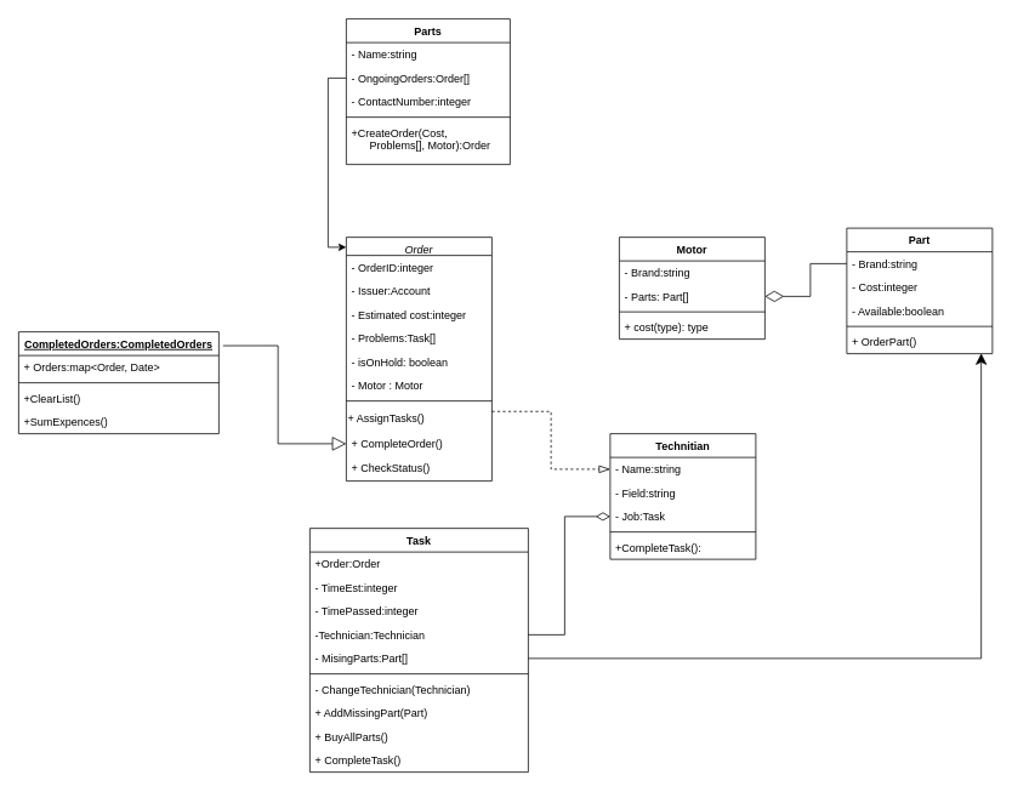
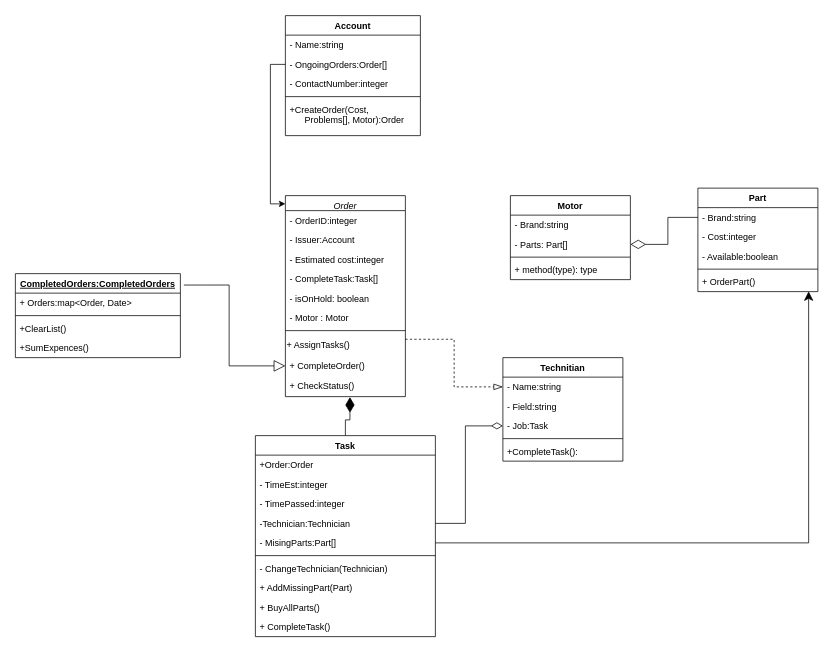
- <mxCell id="52" value="Parts" style="swimlane;fontStyle=1;align=center;verticalAlign=top;childLayout=stackLayout;horizontal=1;startSize=26;horizontalStack=0;resizeParent=1;resizeParentMax=0;resizeLast=0;collapsible=1;marginBottom=0;" vertex="1" parent="1"><mxGeometry x="380" y="20" width="180" height="160" as="geometry" /></mxCell>
+ <mxCell id="52" value="Account" style="swimlane;fontStyle=1;align=center;verticalAlign=top;childLayout=stackLayout;horizontal=1;startSize=26;horizontalStack=0;resizeParent=1;resizeParentMax=0;resizeLast=0;collapsible=1;marginBottom=0;" vertex="1" parent="1"><mxGeometry x="380" y="20" width="180" height="160" as="geometry" /></mxCell>
- <mxCell id="17" value="+ cost(type): type" style="text;strokeColor=none;fillColor=none;align=left;verticalAlign=top;spacingLeft=4;spacingRight=4;overflow=hidden;rotatable=0;points=[[0,0.5],[1,0.5]];portConstraint=eastwest;" parent="13" vertex="1"><mxGeometry y="86" width="160" height="26" as="geometry" /></mxCell>
+ <mxCell id="17" value="+ method(type): type" style="text;strokeColor=none;fillColor=none;align=left;verticalAlign=top;spacingLeft=4;spacingRight=4;overflow=hidden;rotatable=0;points=[[0,0.5],[1,0.5]];portConstraint=eastwest;" parent="13" vertex="1"><mxGeometry y="86" width="160" height="26" as="geometry" /></mxCell>
- <mxCell id="6" value="- Problems:Task[]" style="text;align=left;verticalAlign=top;spacingLeft=4;spacingRight=4;overflow=hidden;rotatable=0;points=[[0,0.5],[1,0.5]];portConstraint=eastwest;rounded=0;shadow=0;html=0;" parent="2" vertex="1"><mxGeometry y="98" width="160" height="26" as="geometry" /></mxCell>
+ <mxCell id="6" value="- CompleteTask:Task[]" style="text;align=left;verticalAlign=top;spacingLeft=4;spacingRight=4;overflow=hidden;rotatable=0;points=[[0,0.5],[1,0.5]];portConstraint=eastwest;rounded=0;shadow=0;html=0;" parent="2" vertex="1"><mxGeometry y="98" width="160" height="26" as="geometry" /></mxCell>
+ <mxCell id="31" style="edgeStyle=orthogonalEdgeStyle;rounded=0;orthogonalLoop=1;jettySize=auto;html=1;exitX=0.5;exitY=0;exitDx=0;exitDy=0;startArrow=none;startFill=0;endArrow=diamondThin;endFill=1;endSize=18;entryX=0.538;entryY=1.023;entryDx=0;entryDy=0;entryPerimeter=0;" parent="1" source="32" target="12" edge="1"><mxGeometry relative="1" as="geometry"><mxPoint x="500" y="460" as="targetPoint" /></mxGeometry></mxCell>
